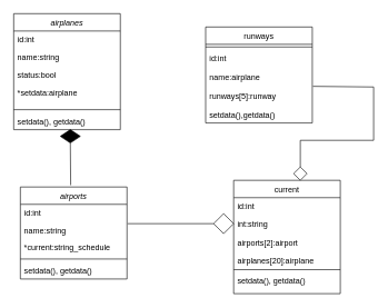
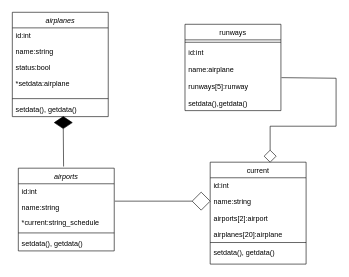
- <mxCell id="10" value="int:string&#10;&#10;airports[2]:airport&#10;&#10;airplanes[20]:airplane" style="text;align=left;verticalAlign=top;spacingLeft=4;spacingRight=4;overflow=hidden;rotatable=0;points=[[0,0.5],[1,0.5]];portConstraint=eastwest;rounded=0;shadow=0;html=0;" parent="8" vertex="1"><mxGeometry y="52" width="160" height="78" as="geometry" /></mxCell>
+ <mxCell id="10" value="name:string&#10;&#10;airports[2]:airport&#10;&#10;airplanes[20]:airplane" style="text;align=left;verticalAlign=top;spacingLeft=4;spacingRight=4;overflow=hidden;rotatable=0;points=[[0,0.5],[1,0.5]];portConstraint=eastwest;rounded=0;shadow=0;html=0;" parent="8" vertex="1"><mxGeometry y="52" width="160" height="78" as="geometry" /></mxCell>
